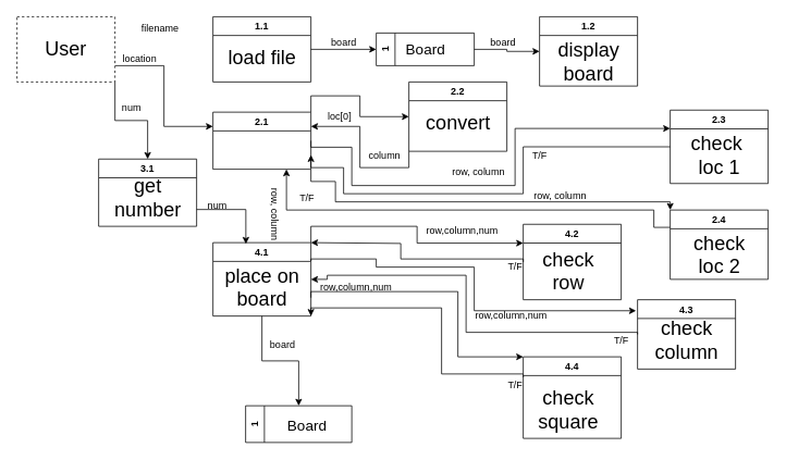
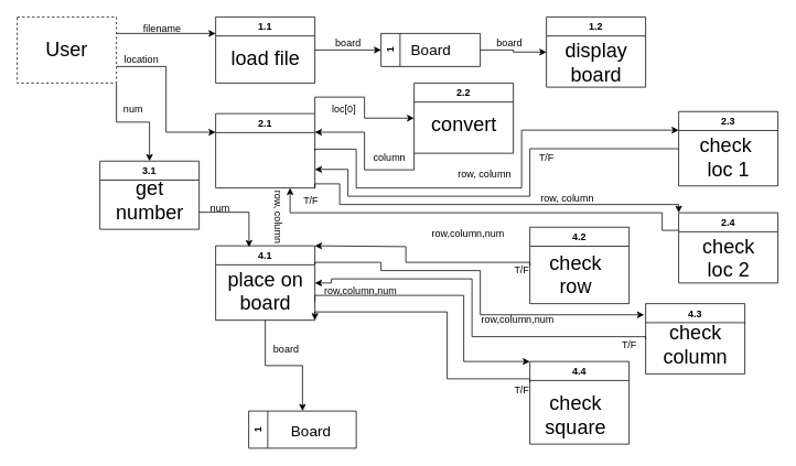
+ <mxCell id="2" style="edgeStyle=orthogonalEdgeStyle;rounded=0;orthogonalLoop=1;jettySize=auto;html=1;exitX=1;exitY=0.25;exitDx=0;exitDy=0;entryX=0;entryY=0.25;entryDx=0;entryDy=0;" edge="1" parent="1" source="5" target="7"><mxGeometry relative="1" as="geometry" /></mxCell>
- <mxCell id="32" value="loc[0]" style="text;html=1;align=center;verticalAlign=middle;resizable=0;points=[];autosize=1;strokeColor=none;fillColor=none;" vertex="1" parent="1"><mxGeometry x="390" y="127" width="50" height="30" as="geometry" /></mxCell>
+ <mxCell id="32" value="loc[0]" style="text;html=1;align=center;verticalAlign=middle;resizable=0;points=[];autosize=1;strokeColor=none;fillColor=none;" vertex="1" parent="1"><mxGeometry x="390" y="117" width="50" height="30" as="geometry" /></mxCell>
- <mxCell id="17" value="2.1" style="swimlane;startSize=23;" vertex="1" parent="1"><mxGeometry x="260" y="137" width="120" height="70" as="geometry" /></mxCell>
+ <mxCell id="17" value="2.1" style="swimlane;startSize=23;" vertex="1" parent="1"><mxGeometry x="260" y="137" width="120" height="90" as="geometry" /></mxCell>
- <mxCell id="41" style="edgeStyle=orthogonalEdgeStyle;rounded=0;orthogonalLoop=1;jettySize=auto;html=1;exitX=1;exitY=0;exitDx=0;exitDy=0;entryX=0;entryY=0.25;entryDx=0;entryDy=0;" edge="1" parent="1" source="44" target="54"><mxGeometry relative="1" as="geometry" /></mxCell>
